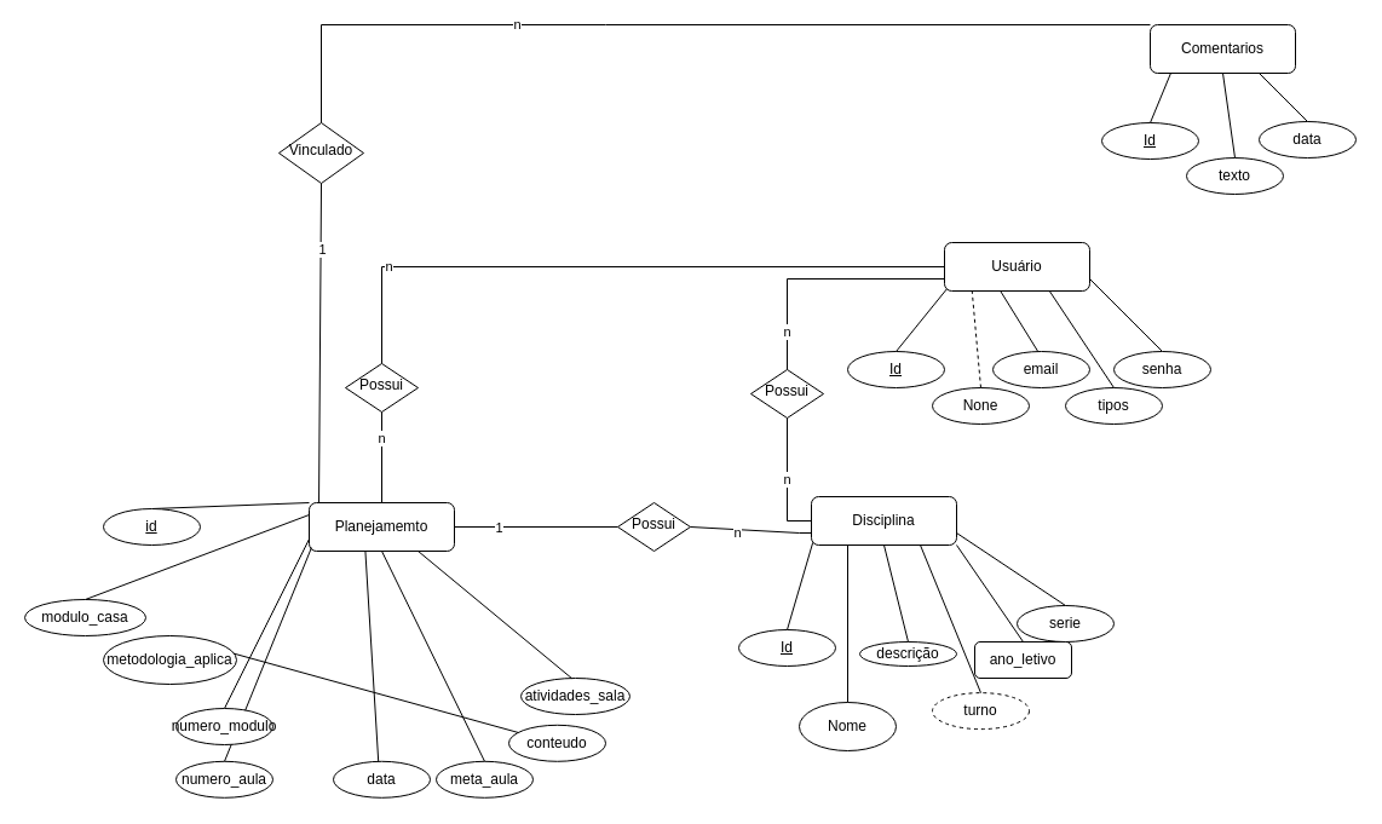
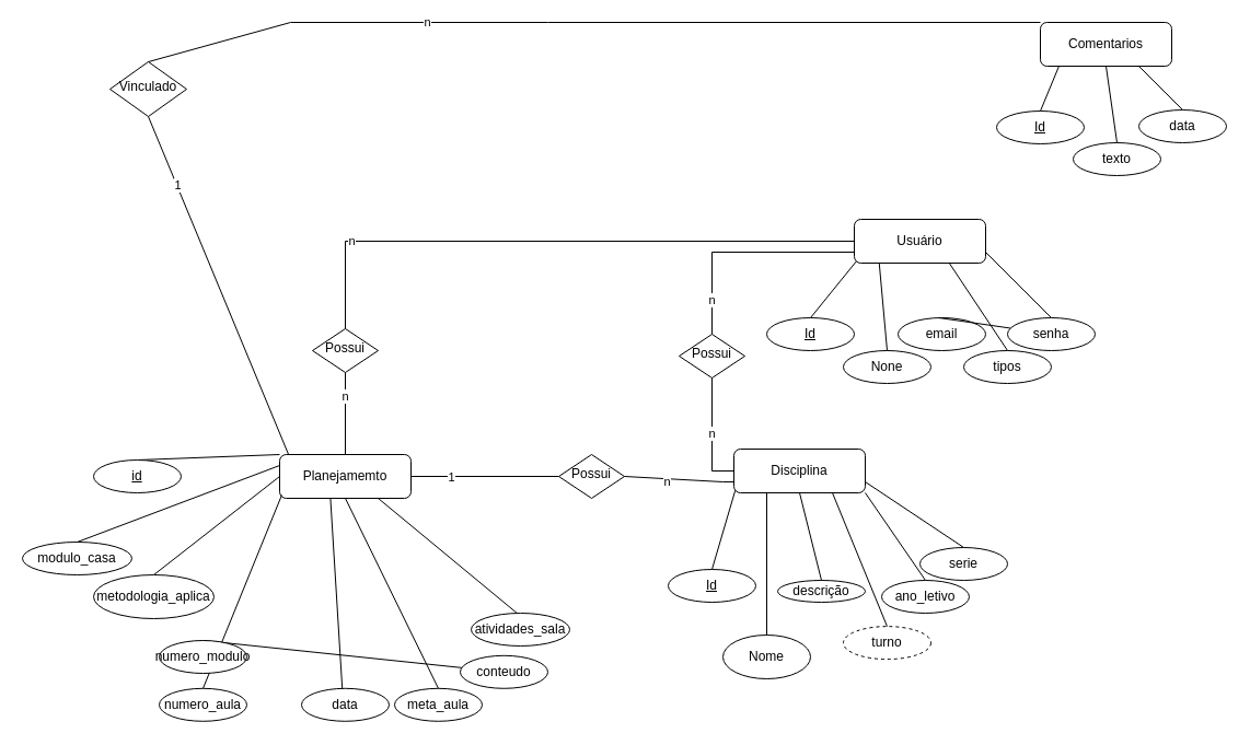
- <mxCell id="42" value="Vinculado" style="rhombus;whiteSpace=wrap;html=1;shadow=0;fontFamily=Helvetica;fontSize=12;align=center;strokeWidth=1;spacing=6;spacingTop=-4;" parent="1" vertex="1"><mxGeometry x="230" y="101" width="70" height="50" as="geometry" /></mxCell>
+ <mxCell id="42" value="Vinculado" style="rhombus;whiteSpace=wrap;html=1;shadow=0;fontFamily=Helvetica;fontSize=12;align=center;strokeWidth=1;spacing=6;spacingTop=-4;" parent="1" vertex="1"><mxGeometry x="100" y="56" width="70" height="50" as="geometry" /></mxCell>
- <mxCell id="10" value="" style="endArrow=none;html=1;rounded=0;exitX=0.465;exitY=0;exitDx=0;exitDy=0;entryX=0.387;entryY=1.01;entryDx=0;entryDy=0;entryPerimeter=0;exitPerimeter=0;" parent="1" source="6" target="3" edge="1"><mxGeometry width="50" height="50" relative="1" as="geometry"><mxPoint x="960" y="630" as="sourcePoint" /><mxPoint x="933" y="580" as="targetPoint" /></mxGeometry></mxCell>
+ <mxCell id="10" value="" style="endArrow=none;html=1;rounded=0;exitX=0.465;exitY=0;exitDx=0;exitDy=0;exitPerimeter=0;" parent="1" source="6" target="25" edge="1"><mxGeometry width="50" height="50" relative="1" as="geometry"><mxPoint x="960" y="630" as="sourcePoint" /><mxPoint x="933" y="580" as="targetPoint" /></mxGeometry></mxCell>
- <mxCell id="9" value="" style="endArrow=none;html=1;rounded=0;exitX=0.5;exitY=0;exitDx=0;exitDy=0;entryX=0.19;entryY=1.01;entryDx=0;entryDy=0;entryPerimeter=0;dashed=1;" parent="1" source="5" target="3" edge="1"><mxGeometry width="50" height="50" relative="1" as="geometry"><mxPoint x="900" y="600" as="sourcePoint" /><mxPoint x="910" y="580" as="targetPoint" /></mxGeometry></mxCell>
+ <mxCell id="9" value="" style="endArrow=none;html=1;rounded=0;exitX=0.5;exitY=0;exitDx=0;exitDy=0;entryX=0.19;entryY=1.01;entryDx=0;entryDy=0;entryPerimeter=0;" parent="1" source="5" target="3" edge="1"><mxGeometry width="50" height="50" relative="1" as="geometry"><mxPoint x="900" y="600" as="sourcePoint" /><mxPoint x="910" y="580" as="targetPoint" /></mxGeometry></mxCell>
- <mxCell id="59" value="" style="endArrow=none;html=1;rounded=0;exitX=0.5;exitY=0;exitDx=0;exitDy=0;entryX=0;entryY=0.75;entryDx=0;entryDy=0;" parent="1" source="62" target="19" edge="1"><mxGeometry width="50" height="50" relative="1" as="geometry"><mxPoint x="315" y="688.8" as="sourcePoint" /><mxPoint x="215" y="525" as="targetPoint" /></mxGeometry></mxCell>
+ <mxCell id="59" value="" style="endArrow=none;html=1;rounded=0;exitX=0.5;exitY=0;exitDx=0;exitDy=0;" parent="1" source="62" target="57" edge="1"><mxGeometry width="50" height="50" relative="1" as="geometry"><mxPoint x="315" y="688.8" as="sourcePoint" /><mxPoint x="215" y="525" as="targetPoint" /></mxGeometry></mxCell>
- <mxCell id="47" value="ano_letivo" style="whiteSpace=wrap;html=1;rounded=1;" parent="1" vertex="1"><mxGeometry x="805" y="530" width="80" height="30" as="geometry" /></mxCell>
+ <mxCell id="47" value="ano_letivo" style="ellipse;whiteSpace=wrap;html=1;" parent="1" vertex="1"><mxGeometry x="805" y="530" width="80" height="30" as="geometry" /></mxCell>
- <mxCell id="65" value="" style="endArrow=none;html=1;rounded=0;exitX=0.5;exitY=0;exitDx=0;exitDy=0;" parent="1" source="68" target="57" edge="1"><mxGeometry width="50" height="50" relative="1" as="geometry"><mxPoint x="125" y="585" as="sourcePoint" /><mxPoint x="36.92" y="463.32" as="targetPoint" /></mxGeometry></mxCell>
+ <mxCell id="65" value="" style="endArrow=none;html=1;rounded=0;exitX=0.5;exitY=0;exitDx=0;exitDy=0;entryX=0;entryY=0.5;entryDx=0;entryDy=0;" parent="1" source="68" target="19" edge="1"><mxGeometry width="50" height="50" relative="1" as="geometry"><mxPoint x="125" y="585" as="sourcePoint" /><mxPoint x="36.92" y="463.32" as="targetPoint" /></mxGeometry></mxCell>
